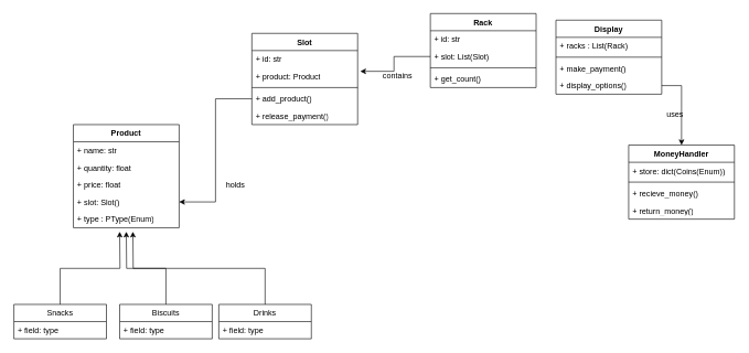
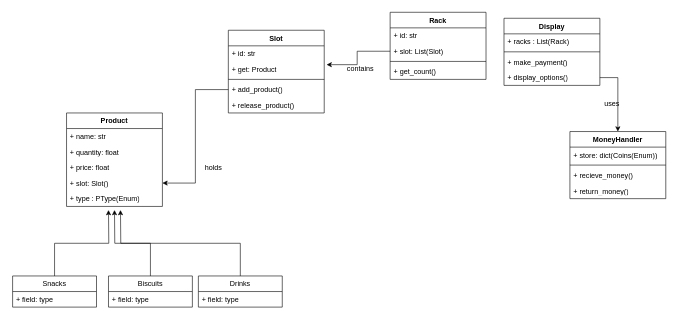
- <mxCell id="19" value="+ product: Product" style="text;strokeColor=none;fillColor=none;align=left;verticalAlign=top;spacingLeft=4;spacingRight=4;overflow=hidden;rotatable=0;points=[[0,0.5],[1,0.5]];portConstraint=eastwest;whiteSpace=wrap;html=1;" vertex="1" parent="17"><mxGeometry y="52" width="160" height="26" as="geometry" /></mxCell>
+ <mxCell id="19" value="+ get: Product" style="text;strokeColor=none;fillColor=none;align=left;verticalAlign=top;spacingLeft=4;spacingRight=4;overflow=hidden;rotatable=0;points=[[0,0.5],[1,0.5]];portConstraint=eastwest;whiteSpace=wrap;html=1;" vertex="1" parent="17"><mxGeometry y="52" width="160" height="26" as="geometry" /></mxCell>
- <mxCell id="22" value="+ release_payment()" style="text;strokeColor=none;fillColor=none;align=left;verticalAlign=top;spacingLeft=4;spacingRight=4;overflow=hidden;rotatable=0;points=[[0,0.5],[1,0.5]];portConstraint=eastwest;whiteSpace=wrap;html=1;" vertex="1" parent="17"><mxGeometry y="112" width="160" height="26" as="geometry" /></mxCell>
+ <mxCell id="22" value="+ release_product()" style="text;strokeColor=none;fillColor=none;align=left;verticalAlign=top;spacingLeft=4;spacingRight=4;overflow=hidden;rotatable=0;points=[[0,0.5],[1,0.5]];portConstraint=eastwest;whiteSpace=wrap;html=1;" vertex="1" parent="17"><mxGeometry y="112" width="160" height="26" as="geometry" /></mxCell>
